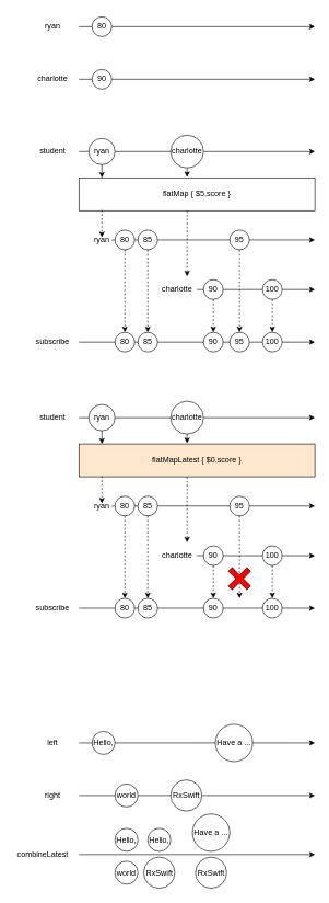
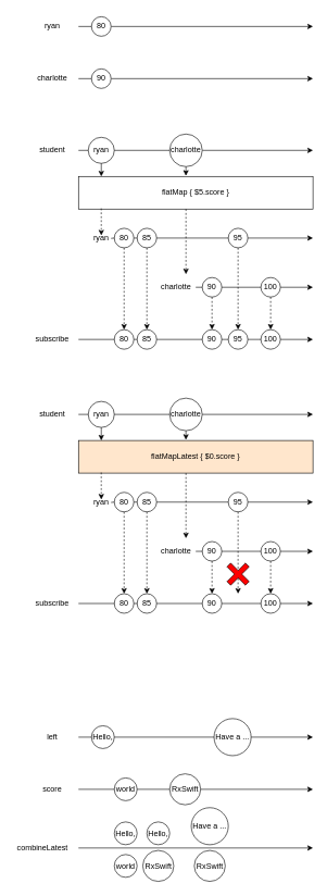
- <mxCell id="98" value="right" style="text;html=1;strokeColor=none;fillColor=none;align=center;verticalAlign=middle;whiteSpace=wrap;rounded=0;" vertex="1" parent="1"><mxGeometry x="50" y="1190" width="60" height="40" as="geometry" /></mxCell>
+ <mxCell id="98" value="score" style="text;html=1;strokeColor=none;fillColor=none;align=center;verticalAlign=middle;whiteSpace=wrap;rounded=0;" vertex="1" parent="1"><mxGeometry x="50" y="1190" width="60" height="40" as="geometry" /></mxCell>
